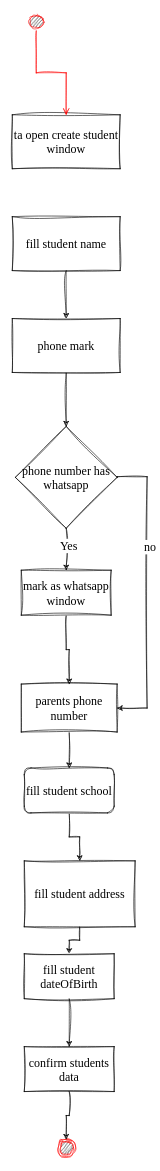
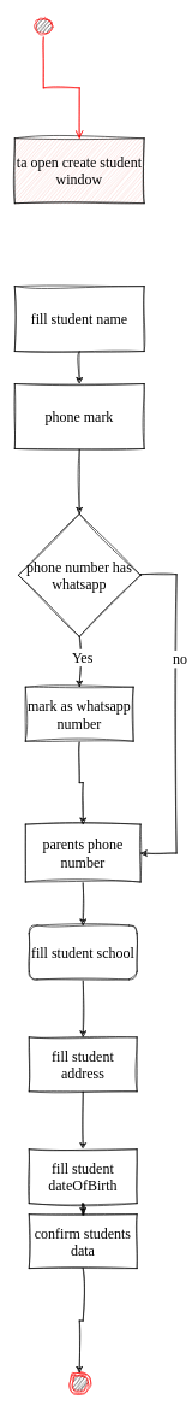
- <mxCell id="2" value="ta open create student window" style="rounded=0;whiteSpace=wrap;html=1;sketch=1;hachureGap=4;jiggle=2;curveFitting=1;fontFamily=Architects Daughter;fontSource=https%3A%2F%2Ffonts.googleapis.com%2Fcss%3Ffamily%3DArchitects%2BDaughter;fontSize=20;" vertex="1" parent="1"><mxGeometry x="20" y="190" width="180" height="90" as="geometry" /></mxCell>
+ <mxCell id="2" value="ta open create student window" style="rounded=0;whiteSpace=wrap;html=1;sketch=1;hachureGap=4;jiggle=2;curveFitting=1;fontFamily=Architects Daughter;fontSource=https%3A%2F%2Ffonts.googleapis.com%2Fcss%3Ffamily%3DArchitects%2BDaughter;fontSize=20;fillColor=#f8cecc;" vertex="1" parent="1"><mxGeometry x="20" y="190" width="180" height="90" as="geometry" /></mxCell>
- <mxCell id="6" value="fill student name" style="rounded=0;whiteSpace=wrap;html=1;sketch=1;hachureGap=4;jiggle=2;curveFitting=1;fontFamily=Architects Daughter;fontSource=https%3A%2F%2Ffonts.googleapis.com%2Fcss%3Ffamily%3DArchitects%2BDaughter;fontSize=20;" vertex="1" parent="1"><mxGeometry x="20" y="360" width="180" height="90" as="geometry" /></mxCell>
+ <mxCell id="6" value="fill student name" style="rounded=0;whiteSpace=wrap;html=1;sketch=1;hachureGap=4;jiggle=2;curveFitting=1;fontFamily=Architects Daughter;fontSource=https%3A%2F%2Ffonts.googleapis.com%2Fcss%3Ffamily%3DArchitects%2BDaughter;fontSize=20;" vertex="1" parent="1"><mxGeometry x="20" y="395" width="180" height="90" as="geometry" /></mxCell>
- <mxCell id="13" value="mark as whatsapp window" style="whiteSpace=wrap;html=1;fontSize=20;fontFamily=Architects Daughter;sketch=1;hachureGap=4;jiggle=2;curveFitting=1;fontSource=https%3A%2F%2Ffonts.googleapis.com%2Fcss%3Ffamily%3DArchitects%2BDaughter;" vertex="1" parent="1"><mxGeometry x="35" y="950" width="150" height="75" as="geometry" /></mxCell>
+ <mxCell id="13" value="mark as whatsapp number" style="whiteSpace=wrap;html=1;fontSize=20;fontFamily=Architects Daughter;sketch=1;hachureGap=4;jiggle=2;curveFitting=1;fontSource=https%3A%2F%2Ffonts.googleapis.com%2Fcss%3Ffamily%3DArchitects%2BDaughter;" vertex="1" parent="1"><mxGeometry x="35" y="950" width="150" height="75" as="geometry" /></mxCell>
- <mxCell id="19" value="fill student address" style="whiteSpace=wrap;html=1;fontSize=20;fontFamily=Architects Daughter;sketch=1;hachureGap=4;jiggle=2;curveFitting=1;fontSource=https%3A%2F%2Ffonts.googleapis.com%2Fcss%3Ffamily%3DArchitects%2BDaughter;" vertex="1" parent="1"><mxGeometry x="40" y="1435" width="185" height="110" as="geometry" /></mxCell>
+ <mxCell id="19" value="fill student address" style="whiteSpace=wrap;html=1;fontSize=20;fontFamily=Architects Daughter;sketch=1;hachureGap=4;jiggle=2;curveFitting=1;fontSource=https%3A%2F%2Ffonts.googleapis.com%2Fcss%3Ffamily%3DArchitects%2BDaughter;" vertex="1" parent="1"><mxGeometry x="40" y="1435" width="150" height="75" as="geometry" /></mxCell>
- <mxCell id="25" value="confirm students data" style="whiteSpace=wrap;html=1;fontSize=20;fontFamily=Architects Daughter;sketch=1;hachureGap=4;jiggle=2;curveFitting=1;fontSource=https%3A%2F%2Ffonts.googleapis.com%2Fcss%3Ffamily%3DArchitects%2BDaughter;" vertex="1" parent="1"><mxGeometry x="40" y="1745" width="150" height="75" as="geometry" /></mxCell>
+ <mxCell id="25" value="confirm students data" style="whiteSpace=wrap;html=1;fontSize=20;fontFamily=Architects Daughter;sketch=1;hachureGap=4;jiggle=2;curveFitting=1;fontSource=https%3A%2F%2Ffonts.googleapis.com%2Fcss%3Ffamily%3DArchitects%2BDaughter;" vertex="1" parent="1"><mxGeometry x="40" y="1680" width="150" height="75" as="geometry" /></mxCell>
